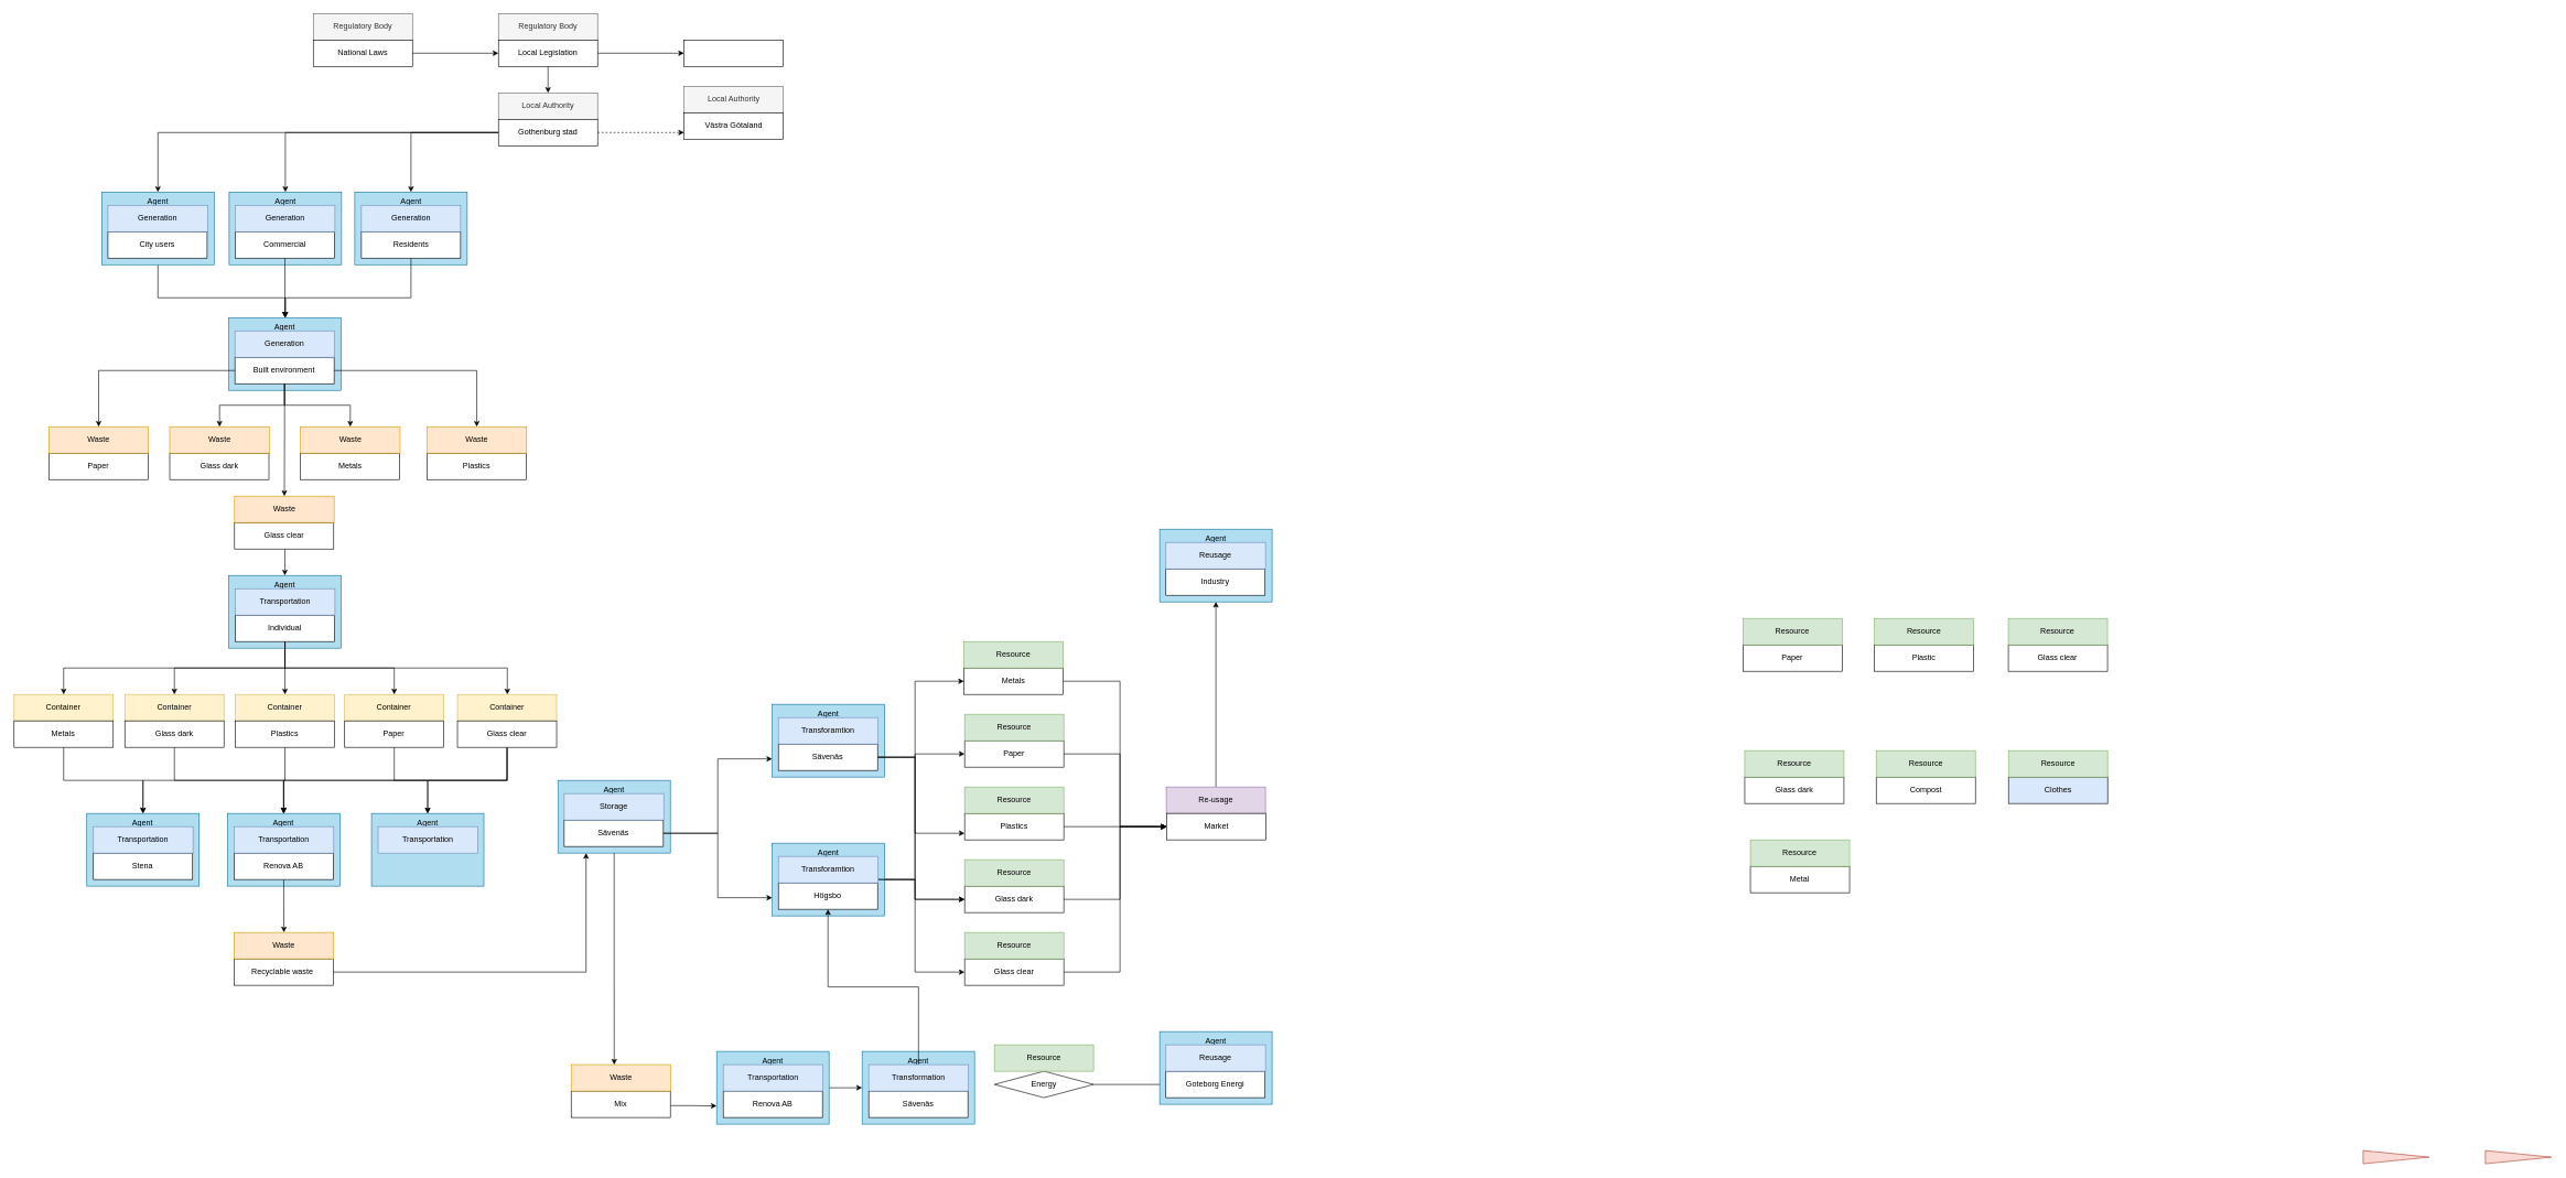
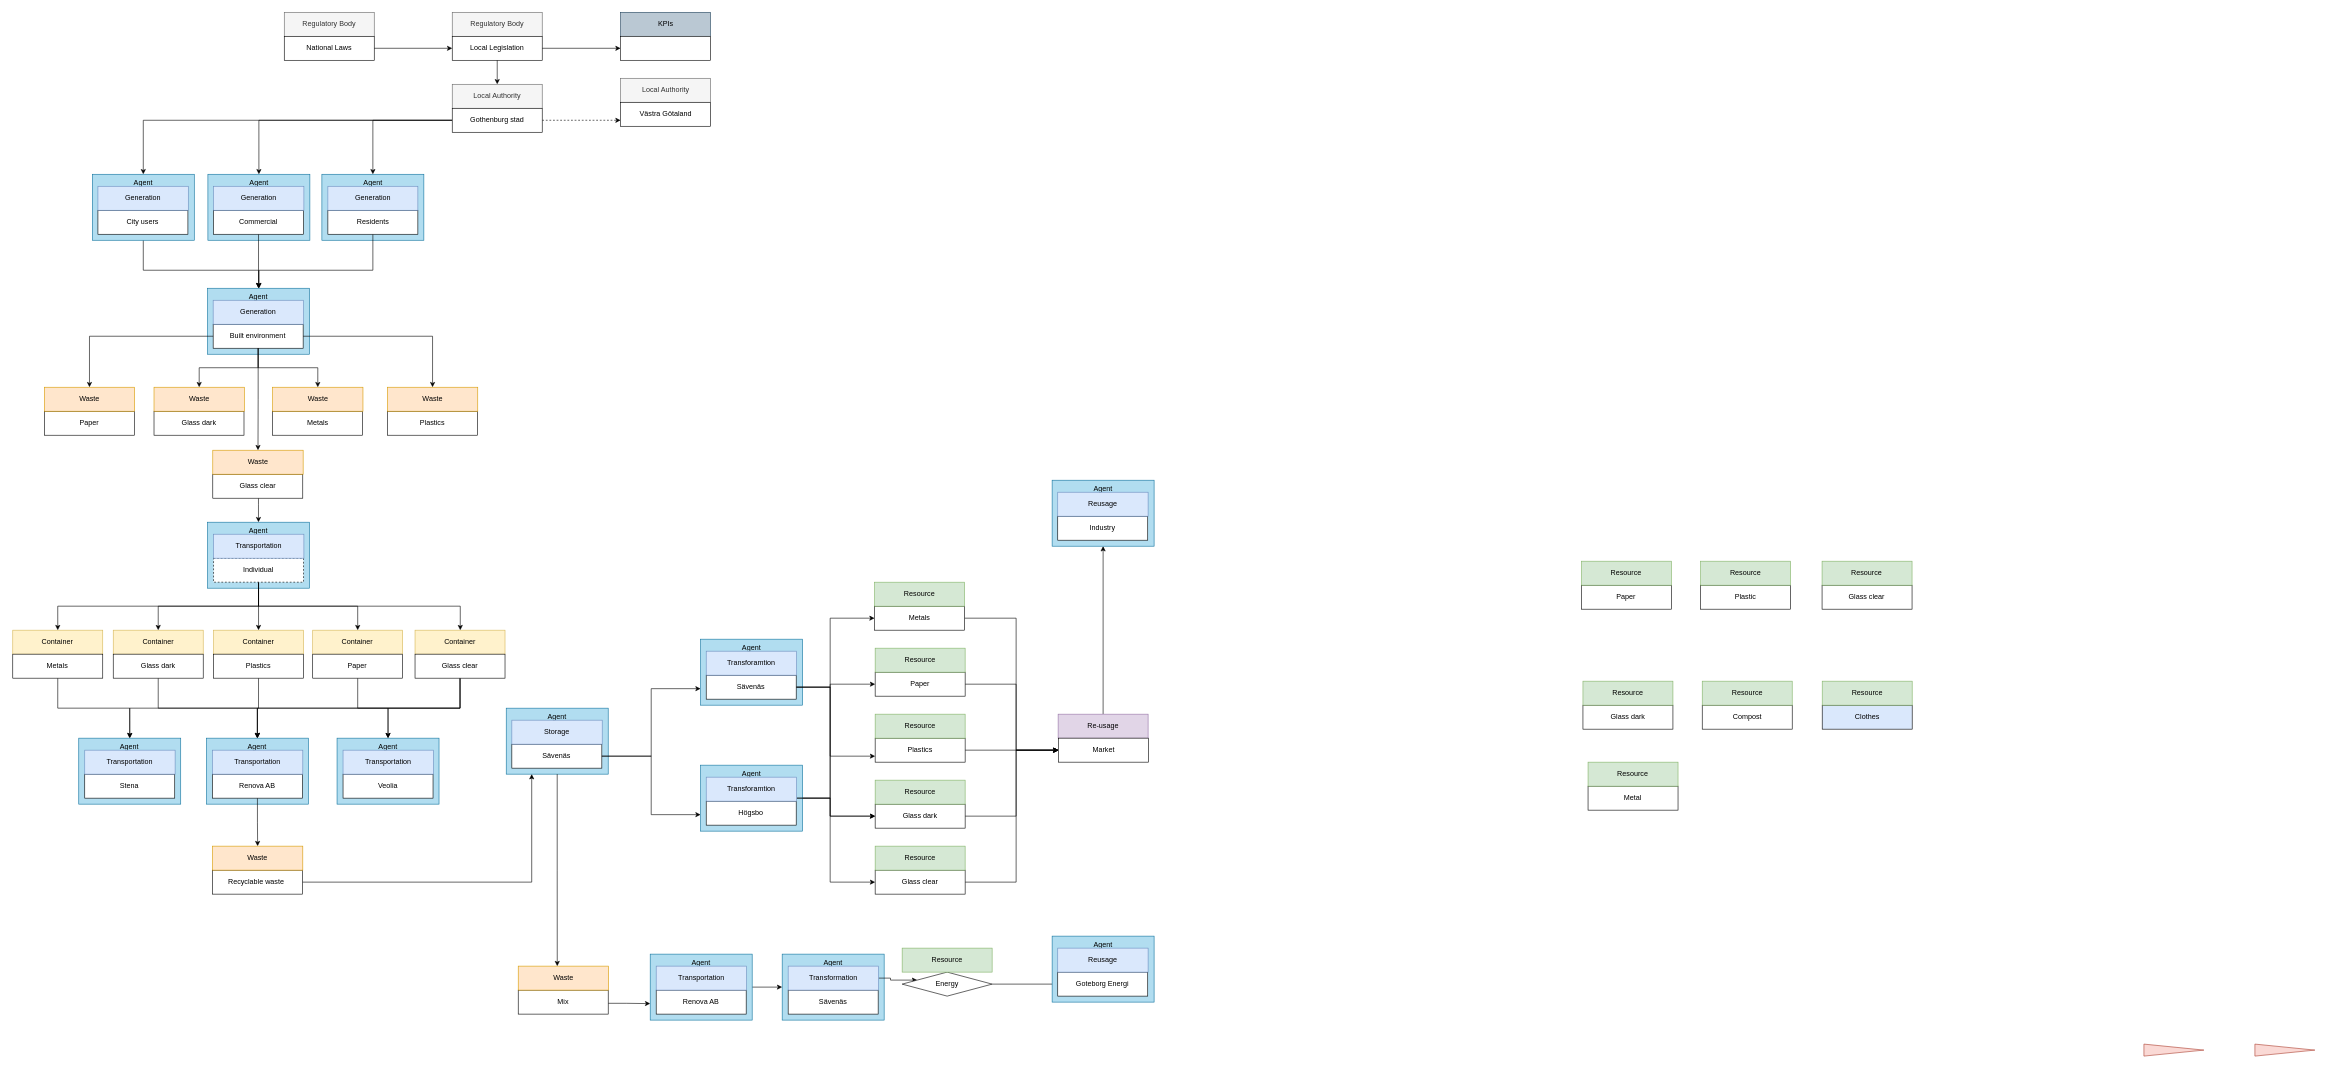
+ <mxCell id="16" value="KPIs" style="rounded=0;whiteSpace=wrap;html=1;fillColor=#bac8d3;strokeColor=#23445d;" parent="1" vertex="1"><mxGeometry x="1033.62" y="20" width="150" height="40" as="geometry" /></mxCell>
- <mxCell id="98" value="Individual" style="rounded=0;whiteSpace=wrap;html=1;" parent="1" vertex="1"><mxGeometry x="355.11" y="930" width="150" height="40" as="geometry" /></mxCell>
+ <mxCell id="98" value="Individual" style="rounded=0;whiteSpace=wrap;html=1;dashed=1;" parent="1" vertex="1"><mxGeometry x="355.11" y="930" width="150" height="40" as="geometry" /></mxCell>
+ <mxCell id="64" value="Veolia" style="rounded=0;whiteSpace=wrap;html=1;" parent="1" vertex="1"><mxGeometry x="570.99" y="1290" width="150" height="40" as="geometry" /></mxCell>
- <mxCell id="156" style="edgeStyle=orthogonalEdgeStyle;rounded=0;orthogonalLoop=1;jettySize=auto;html=1;" edge="1" parent="1" source="157" target="130"><mxGeometry relative="1" as="geometry" /></mxCell>
+ <mxCell id="156" style="edgeStyle=orthogonalEdgeStyle;rounded=0;orthogonalLoop=1;jettySize=auto;html=1;entryX=0;entryY=0.25;entryDx=0;entryDy=0;" edge="1" parent="1" source="157" target="159"><mxGeometry relative="1" as="geometry" /></mxCell>
